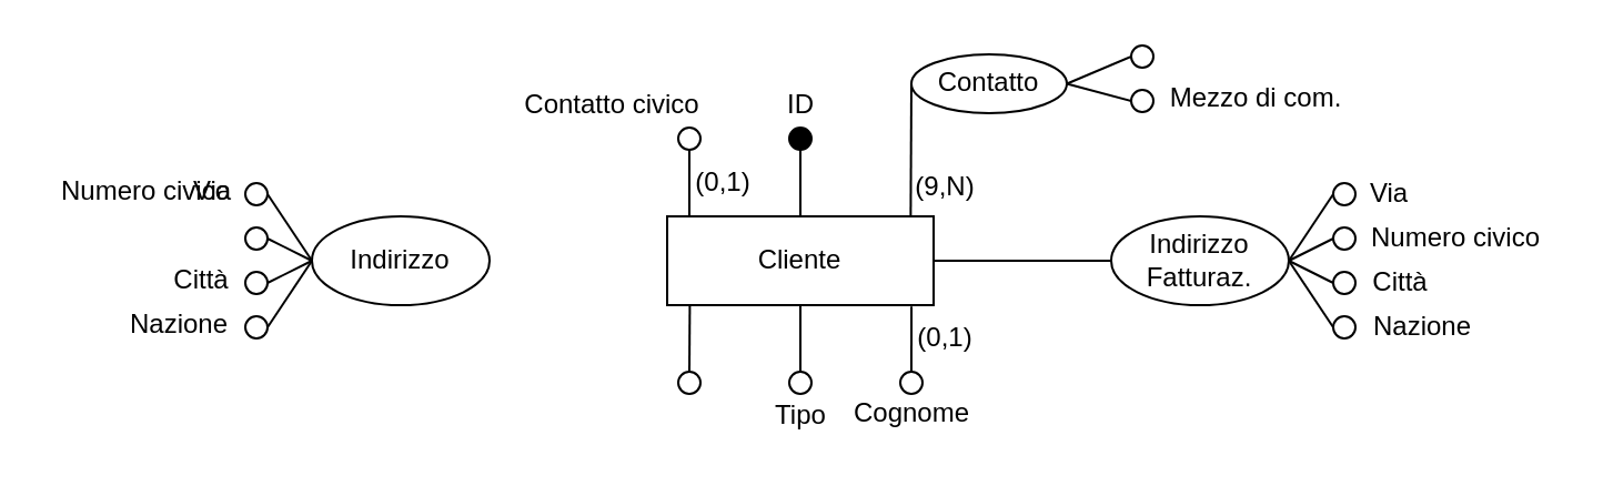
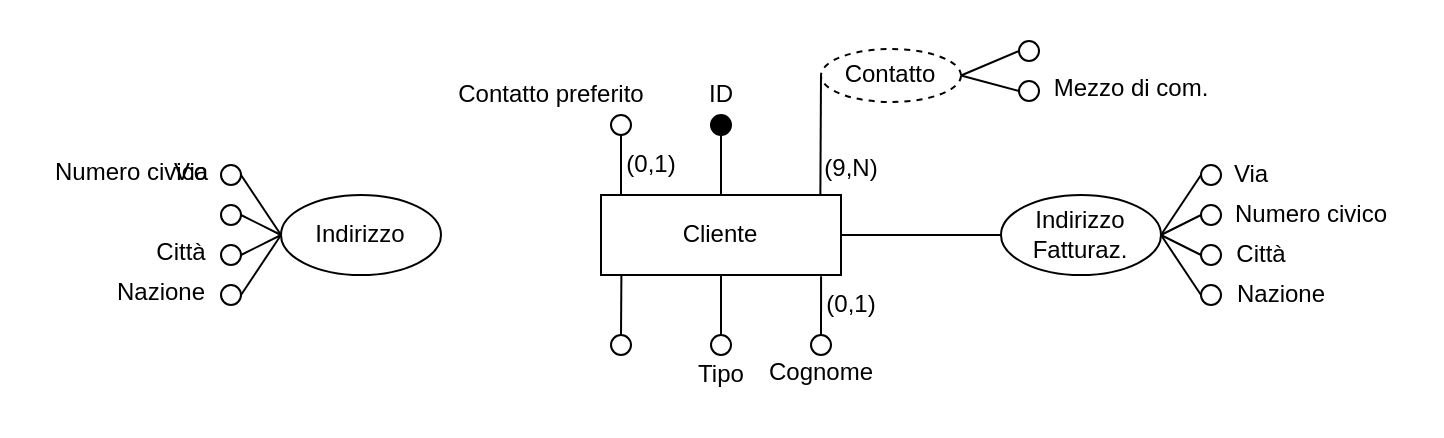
- <mxCell id="37" value="Contatto" style="ellipse;whiteSpace=wrap;html=1;" parent="1" vertex="1"><mxGeometry x="410" y="24" width="70" height="26.5" as="geometry" /></mxCell>
+ <mxCell id="37" value="Contatto" style="ellipse;whiteSpace=wrap;html=1;dashed=1;" parent="1" vertex="1"><mxGeometry x="410" y="24" width="70" height="26.5" as="geometry" /></mxCell>
- <mxCell id="35" value="Contatto civico" style="text;html=1;align=center;verticalAlign=middle;resizable=0;points=[];autosize=1;strokeColor=none;fillColor=none;" parent="1" vertex="1"><mxGeometry x="220" y="37" width="110" height="20" as="geometry" /></mxCell>
+ <mxCell id="35" value="Contatto preferito" style="text;html=1;align=center;verticalAlign=middle;resizable=0;points=[];autosize=1;strokeColor=none;fillColor=none;" parent="1" vertex="1"><mxGeometry x="220" y="37" width="110" height="20" as="geometry" /></mxCell>
